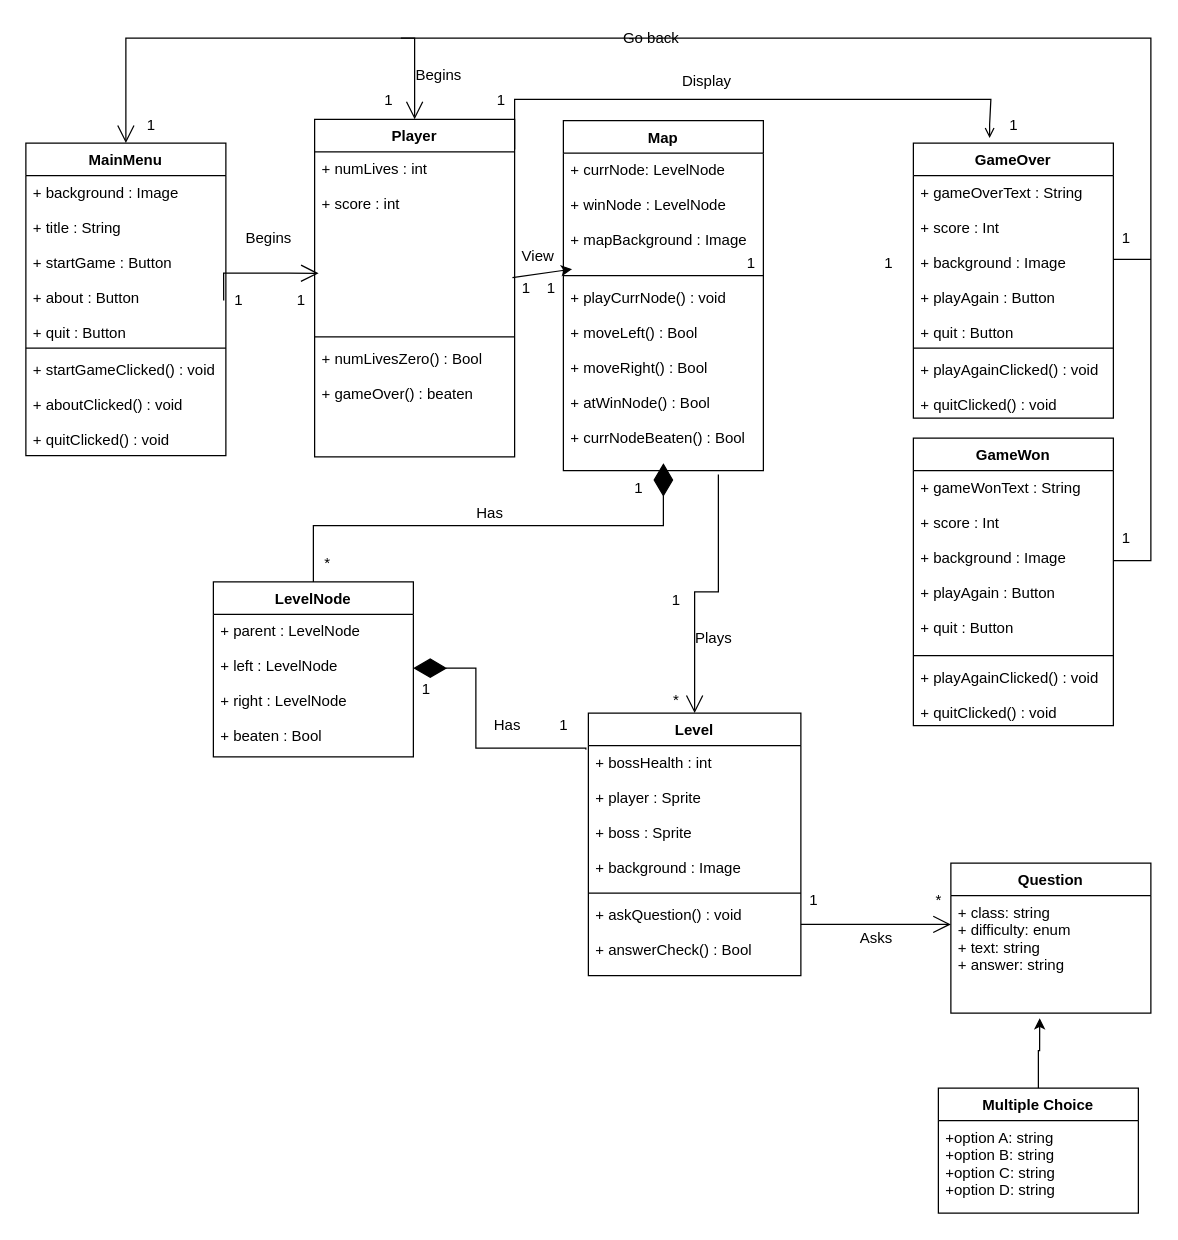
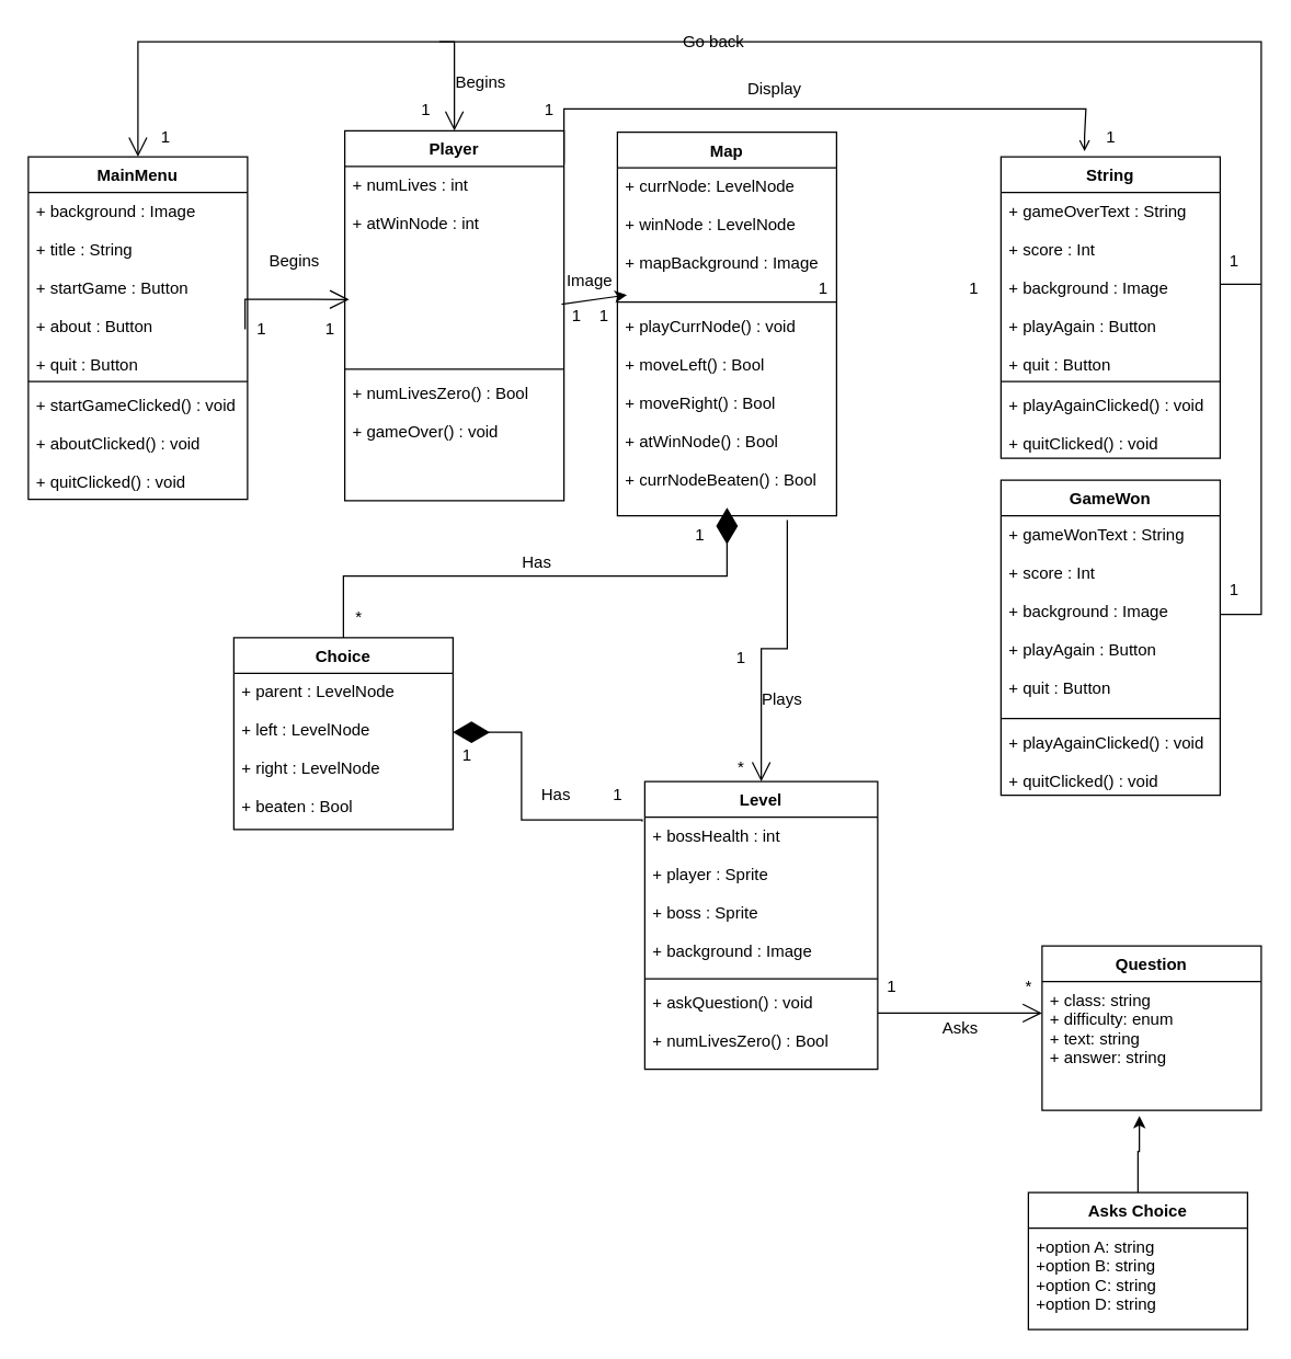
- <mxCell id="12" value="GameOver" style="swimlane;fontStyle=1;align=center;verticalAlign=top;childLayout=stackLayout;horizontal=1;startSize=26;horizontalStack=0;resizeParent=1;resizeParentMax=0;resizeLast=0;collapsible=1;marginBottom=0;" parent="1" vertex="1"><mxGeometry x="730" y="114" width="160" height="220" as="geometry" /></mxCell>
+ <mxCell id="12" value="String" style="swimlane;fontStyle=1;align=center;verticalAlign=top;childLayout=stackLayout;horizontal=1;startSize=26;horizontalStack=0;resizeParent=1;resizeParentMax=0;resizeLast=0;collapsible=1;marginBottom=0;" parent="1" vertex="1"><mxGeometry x="730" y="114" width="160" height="220" as="geometry" /></mxCell>
- <mxCell id="52" value="+ numLives : int&#10;&#10;+ score : int&#10;&#10;&#10;&#10;&#10;" style="text;strokeColor=none;fillColor=none;align=left;verticalAlign=top;spacingLeft=4;spacingRight=4;overflow=hidden;rotatable=0;points=[[0,0.5],[1,0.5]];portConstraint=eastwest;" parent="50" vertex="1"><mxGeometry y="26" width="160" height="144" as="geometry" /></mxCell>
+ <mxCell id="52" value="+ numLives : int&#10;&#10;+ atWinNode : int&#10;&#10;&#10;&#10;&#10;" style="text;strokeColor=none;fillColor=none;align=left;verticalAlign=top;spacingLeft=4;spacingRight=4;overflow=hidden;rotatable=0;points=[[0,0.5],[1,0.5]];portConstraint=eastwest;" parent="50" vertex="1"><mxGeometry y="26" width="160" height="144" as="geometry" /></mxCell>
- <mxCell id="57" value="View" style="text;html=1;strokeColor=none;fillColor=none;align=center;verticalAlign=middle;whiteSpace=wrap;rounded=0;" parent="1" vertex="1"><mxGeometry x="400" y="189.5" width="60" height="30" as="geometry" /></mxCell>
+ <mxCell id="57" value="Image" style="text;html=1;strokeColor=none;fillColor=none;align=center;verticalAlign=middle;whiteSpace=wrap;rounded=0;" parent="1" vertex="1"><mxGeometry x="400" y="189.5" width="60" height="30" as="geometry" /></mxCell>
- <mxCell id="54" value="+ numLivesZero() : Bool&#10;&#10;+ gameOver() : beaten&#10;&#10;&#10;" style="text;strokeColor=none;fillColor=none;align=left;verticalAlign=top;spacingLeft=4;spacingRight=4;overflow=hidden;rotatable=0;points=[[0,0.5],[1,0.5]];portConstraint=eastwest;" parent="50" vertex="1"><mxGeometry y="178" width="160" height="92" as="geometry" /></mxCell>
+ <mxCell id="54" value="+ numLivesZero() : Bool&#10;&#10;+ gameOver() : void&#10;&#10;&#10;" style="text;strokeColor=none;fillColor=none;align=left;verticalAlign=top;spacingLeft=4;spacingRight=4;overflow=hidden;rotatable=0;points=[[0,0.5],[1,0.5]];portConstraint=eastwest;" parent="50" vertex="1"><mxGeometry y="178" width="160" height="92" as="geometry" /></mxCell>
- <mxCell id="43" value="LevelNode" style="swimlane;fontStyle=1;align=center;verticalAlign=top;childLayout=stackLayout;horizontal=1;startSize=26;horizontalStack=0;resizeParent=1;resizeParentMax=0;resizeLast=0;collapsible=1;marginBottom=0;" parent="1" vertex="1"><mxGeometry x="170" y="465" width="160" height="140" as="geometry" /></mxCell>
+ <mxCell id="43" value="Choice" style="swimlane;fontStyle=1;align=center;verticalAlign=top;childLayout=stackLayout;horizontal=1;startSize=26;horizontalStack=0;resizeParent=1;resizeParentMax=0;resizeLast=0;collapsible=1;marginBottom=0;" parent="1" vertex="1"><mxGeometry x="170" y="465" width="160" height="140" as="geometry" /></mxCell>
- <mxCell id="35" value="+ askQuestion() : void&#10;&#10;+ answerCheck() : Bool" style="text;strokeColor=none;fillColor=none;align=left;verticalAlign=top;spacingLeft=4;spacingRight=4;overflow=hidden;rotatable=0;points=[[0,0.5],[1,0.5]];portConstraint=eastwest;" parent="32" vertex="1"><mxGeometry y="148" width="170" height="62" as="geometry" /></mxCell>
+ <mxCell id="35" value="+ askQuestion() : void&#10;&#10;+ numLivesZero() : Bool" style="text;strokeColor=none;fillColor=none;align=left;verticalAlign=top;spacingLeft=4;spacingRight=4;overflow=hidden;rotatable=0;points=[[0,0.5],[1,0.5]];portConstraint=eastwest;" parent="32" vertex="1"><mxGeometry y="148" width="170" height="62" as="geometry" /></mxCell>
- <mxCell id="46" value="Multiple Choice" style="swimlane;fontStyle=1;align=center;verticalAlign=top;childLayout=stackLayout;horizontal=1;startSize=26;horizontalStack=0;resizeParent=1;resizeParentMax=0;resizeLast=0;collapsible=1;marginBottom=0;" parent="1" vertex="1"><mxGeometry x="750" y="870" width="160" height="100" as="geometry" /></mxCell>
+ <mxCell id="46" value="Asks Choice" style="swimlane;fontStyle=1;align=center;verticalAlign=top;childLayout=stackLayout;horizontal=1;startSize=26;horizontalStack=0;resizeParent=1;resizeParentMax=0;resizeLast=0;collapsible=1;marginBottom=0;" parent="1" vertex="1"><mxGeometry x="750" y="870" width="160" height="100" as="geometry" /></mxCell>
